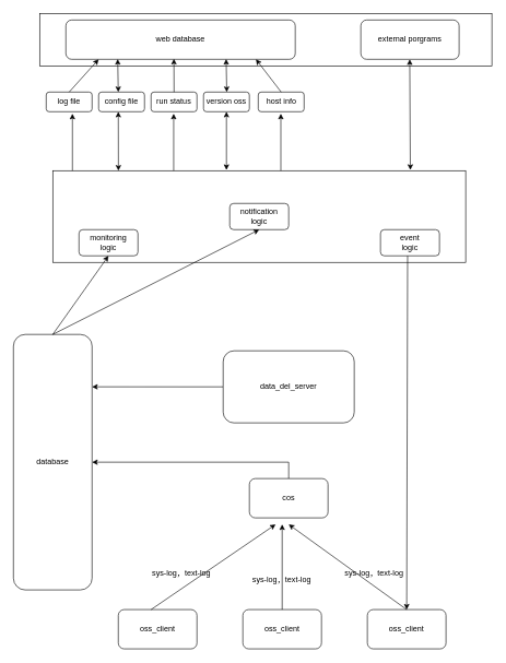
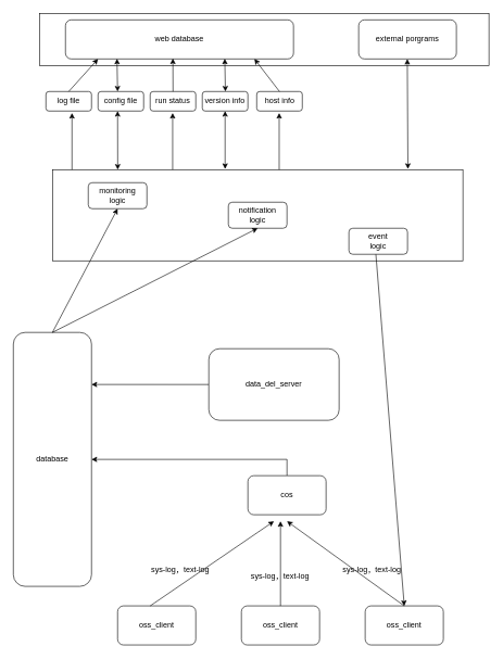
- <mxCell id="20" value="version oss" style="rounded=1;whiteSpace=wrap;html=1;" vertex="1" parent="1"><mxGeometry x="310" y="140" width="70" height="30" as="geometry" /></mxCell>
+ <mxCell id="20" value="version info" style="rounded=1;whiteSpace=wrap;html=1;" vertex="1" parent="1"><mxGeometry x="310" y="140" width="70" height="30" as="geometry" /></mxCell>
- <mxCell id="6" value="monitoring&lt;br&gt;logic" style="rounded=1;whiteSpace=wrap;html=1;" vertex="1" parent="1"><mxGeometry x="120" y="350" width="90" height="40" as="geometry" /></mxCell>
+ <mxCell id="6" value="monitoring&lt;br&gt;logic" style="rounded=1;whiteSpace=wrap;html=1;" vertex="1" parent="1"><mxGeometry x="135" y="280" width="90" height="40" as="geometry" /></mxCell>
- <mxCell id="8" value="event&lt;br&gt;logic" style="rounded=1;whiteSpace=wrap;html=1;" vertex="1" parent="1"><mxGeometry x="580" y="350" width="90" height="40" as="geometry" /></mxCell>
+ <mxCell id="8" value="event&lt;br&gt;logic" style="rounded=1;whiteSpace=wrap;html=1;" vertex="1" parent="1"><mxGeometry x="535" y="350" width="90" height="40" as="geometry" /></mxCell>
- <mxCell id="11" value="data_del_server" style="rounded=1;whiteSpace=wrap;html=1;" vertex="1" parent="1"><mxGeometry x="340" y="535" width="200" height="110" as="geometry" /></mxCell>
+ <mxCell id="11" value="data_del_server" style="rounded=1;whiteSpace=wrap;html=1;" vertex="1" parent="1"><mxGeometry x="320" y="535" width="200" height="110" as="geometry" /></mxCell>
